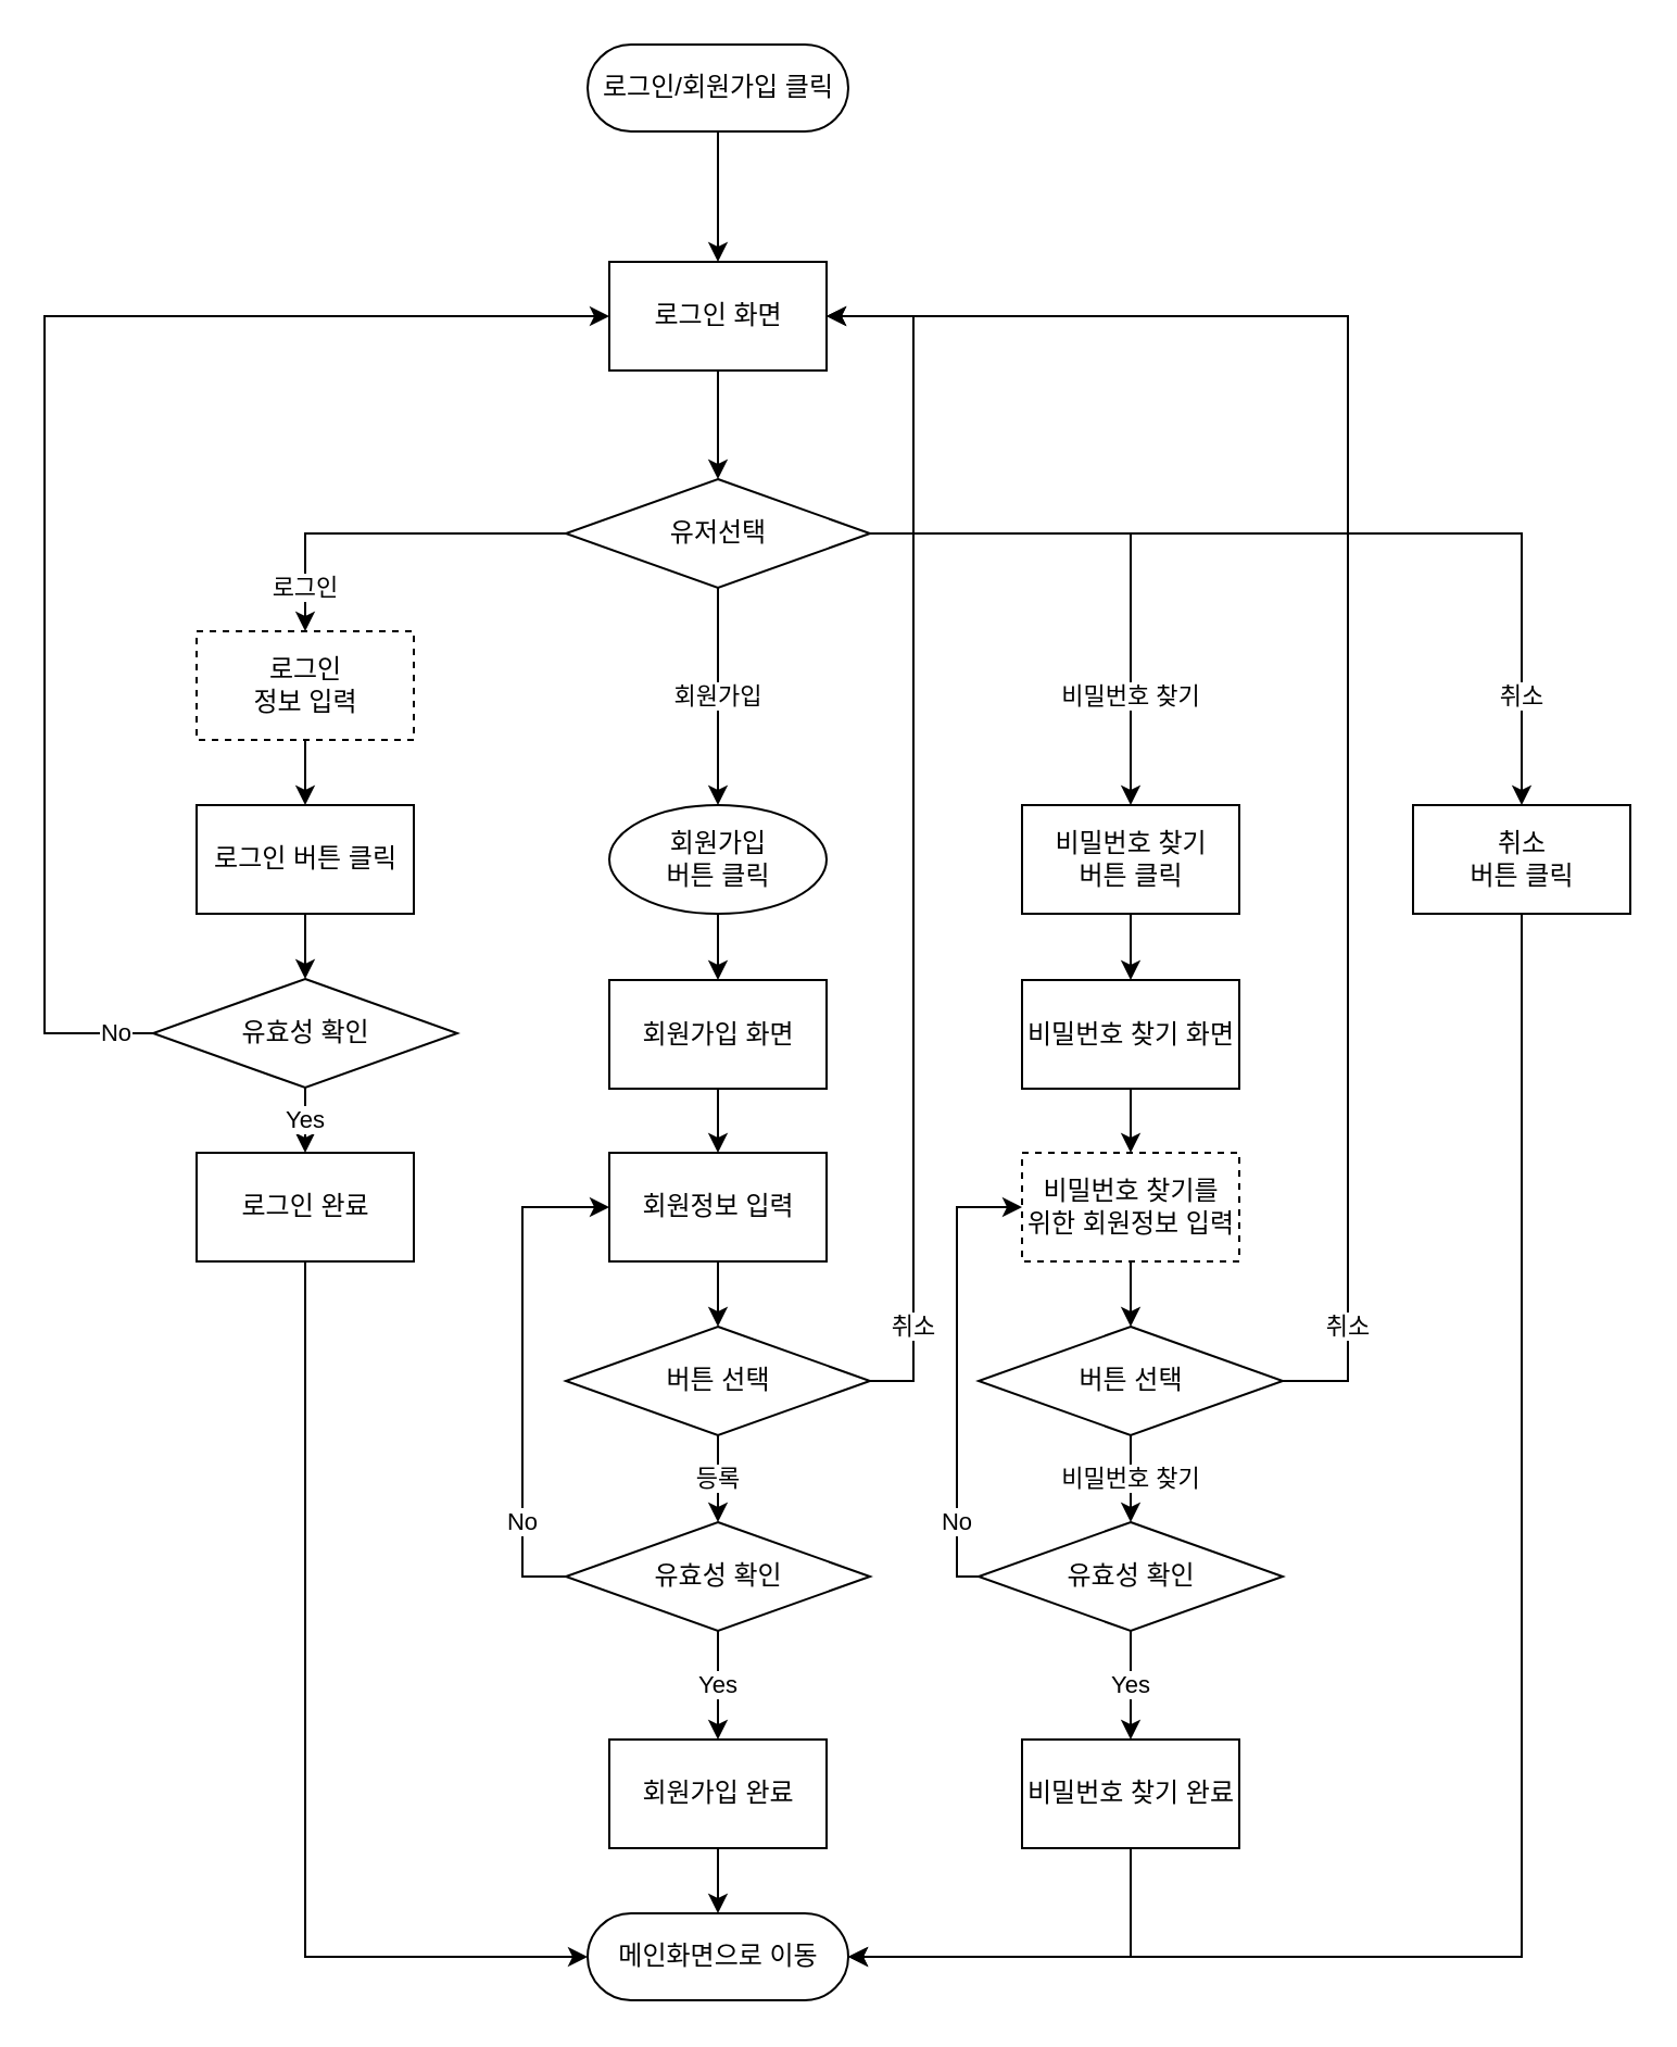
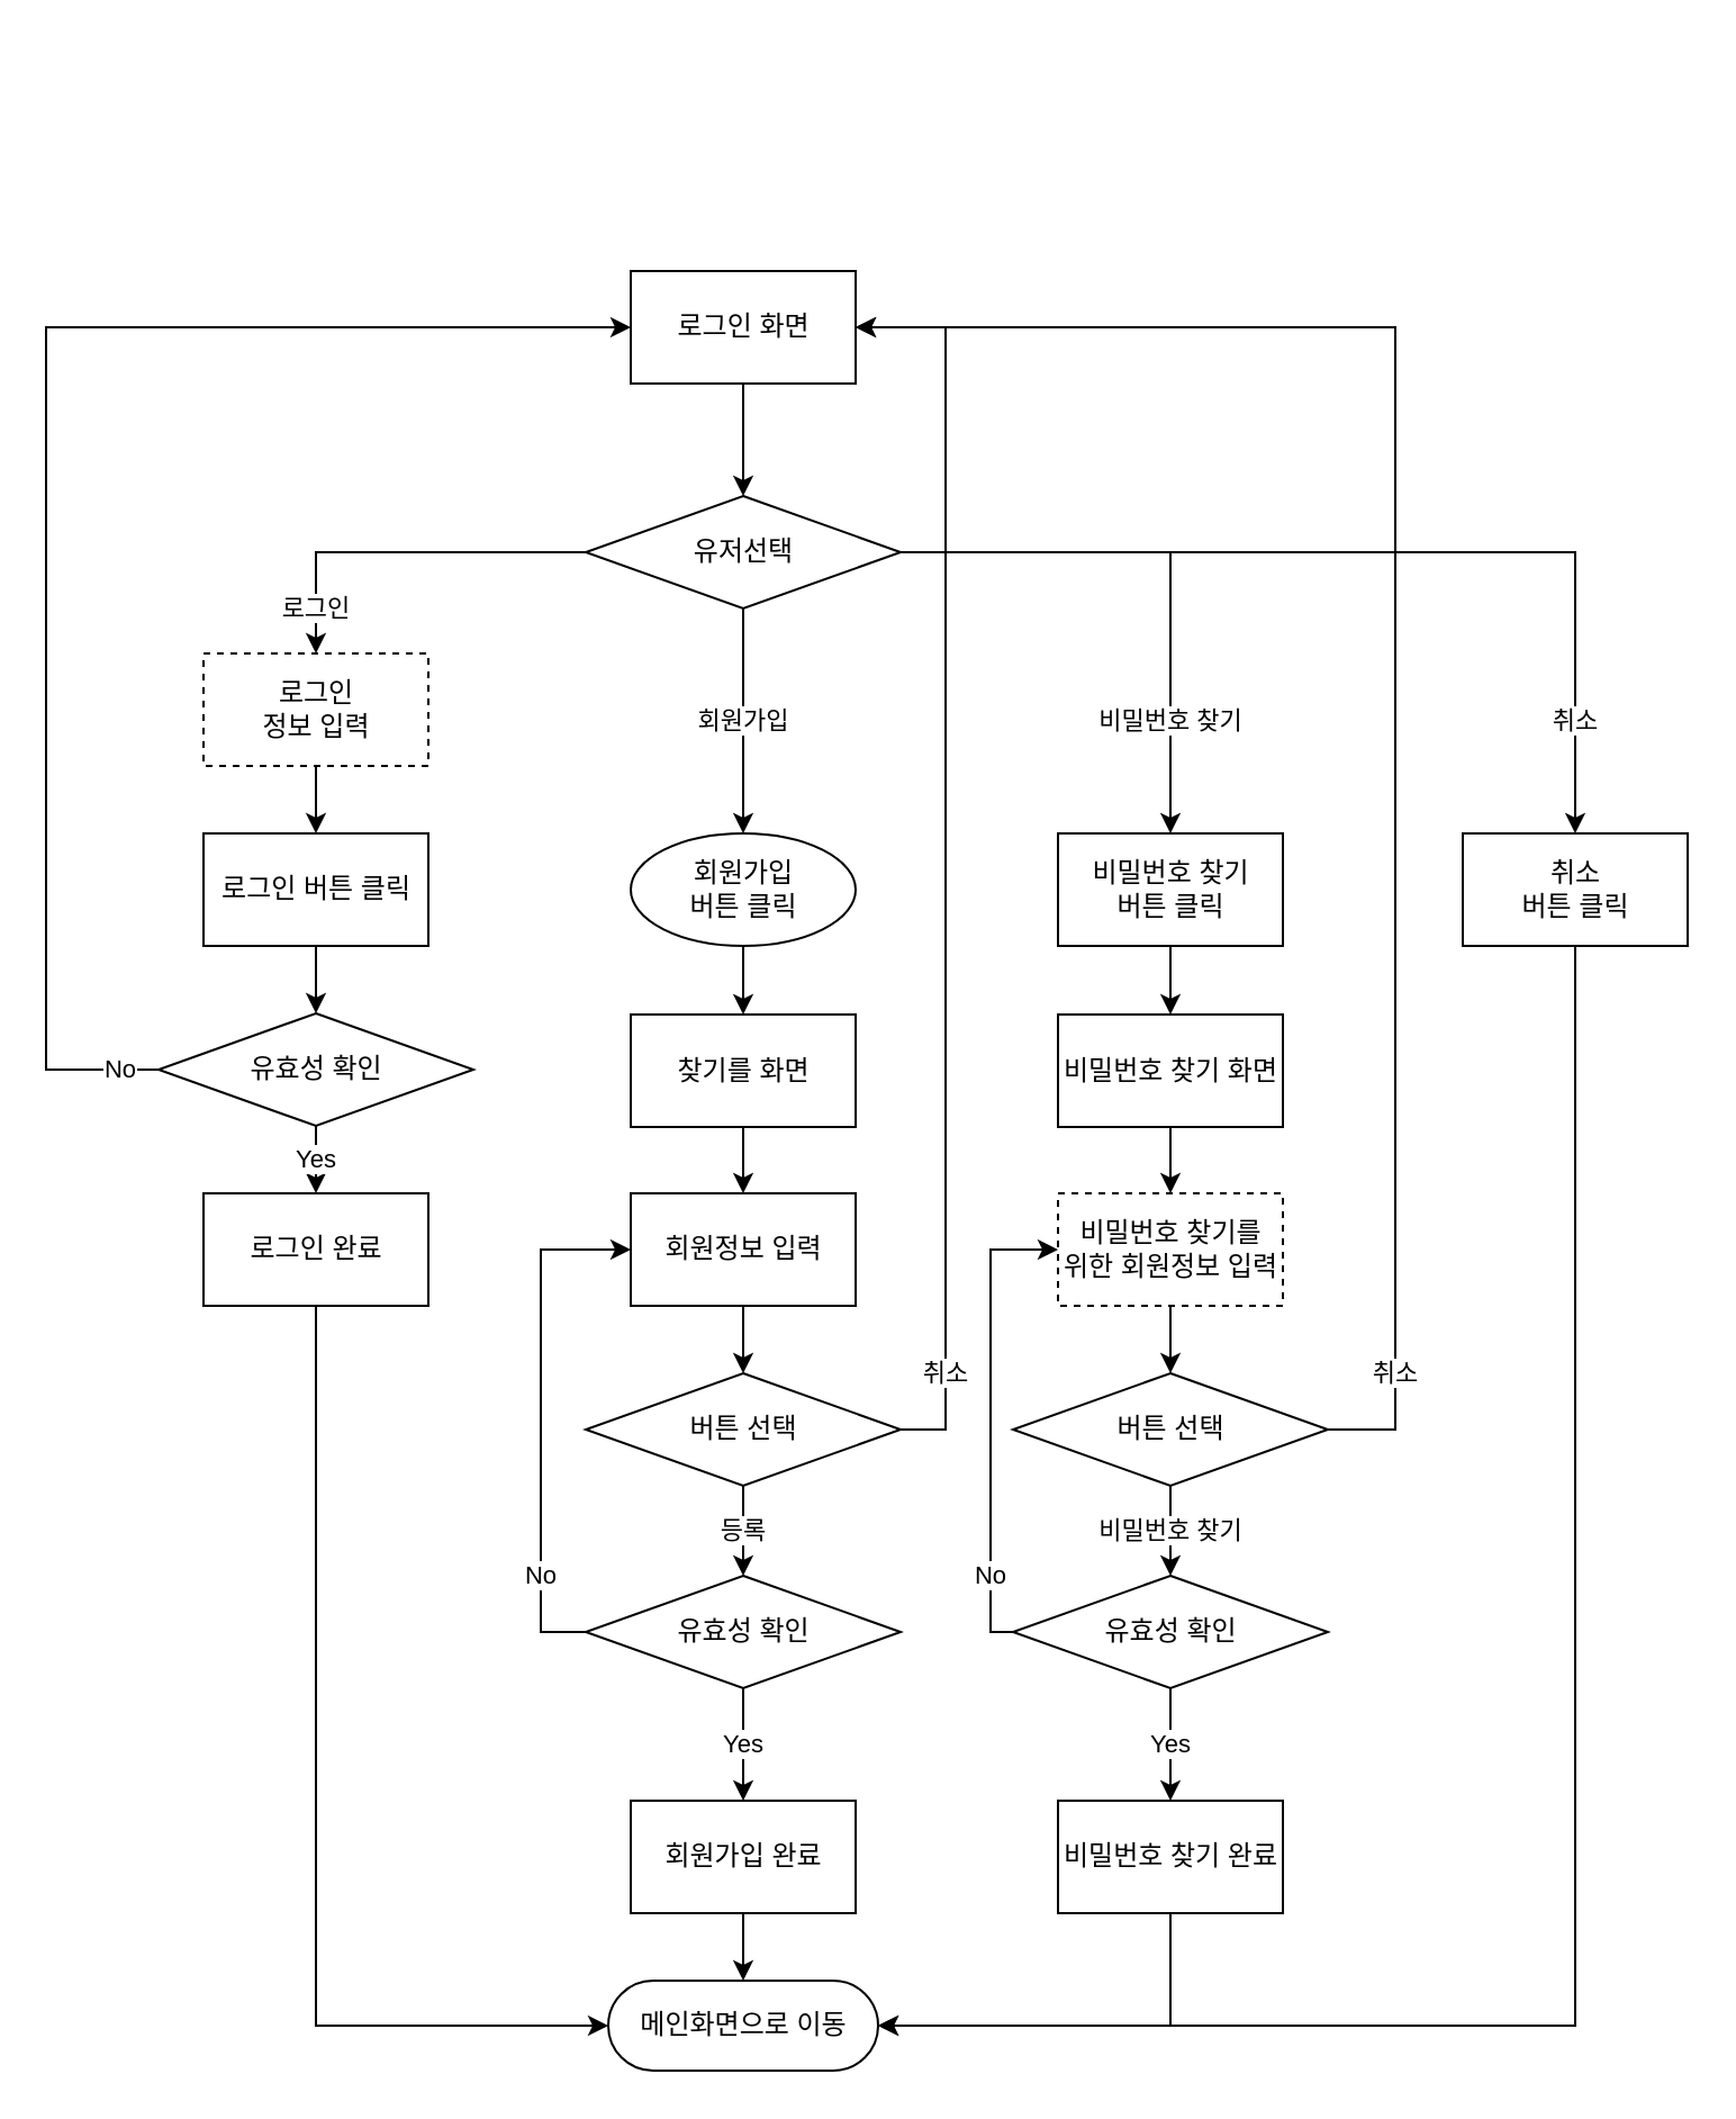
- <mxCell id="3" value="로그인/회원가입 클릭" style="html=1;dashed=0;whitespace=wrap;shape=mxgraph.dfd.start;" vertex="1" parent="1"><mxGeometry x="270" y="20" width="120" height="40" as="geometry" /></mxCell>
- <mxCell id="2" style="edgeStyle=orthogonalEdgeStyle;orthogonalLoop=1;jettySize=auto;html=1;entryX=0.5;entryY=0;entryDx=0;entryDy=0;" edge="1" parent="1" source="3" target="5"><mxGeometry relative="1" as="geometry"><mxPoint x="330" y="120" as="targetPoint" /></mxGeometry></mxCell>
- <mxCell id="25" value="회원가입 화면" style="html=1;dashed=0;whitespace=wrap;" vertex="1" parent="1"><mxGeometry x="280" y="450.5" width="100" height="50" as="geometry" /></mxCell>
+ <mxCell id="25" value="찾기를 화면" style="html=1;dashed=0;whitespace=wrap;" vertex="1" parent="1"><mxGeometry x="280" y="450.5" width="100" height="50" as="geometry" /></mxCell>
